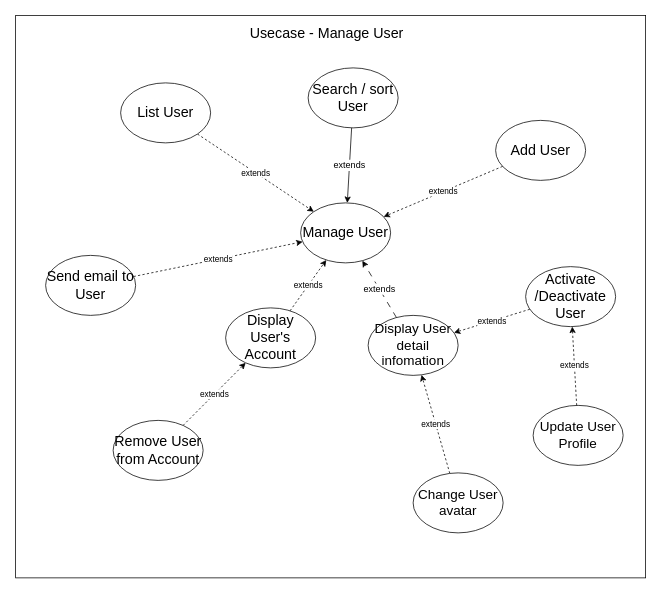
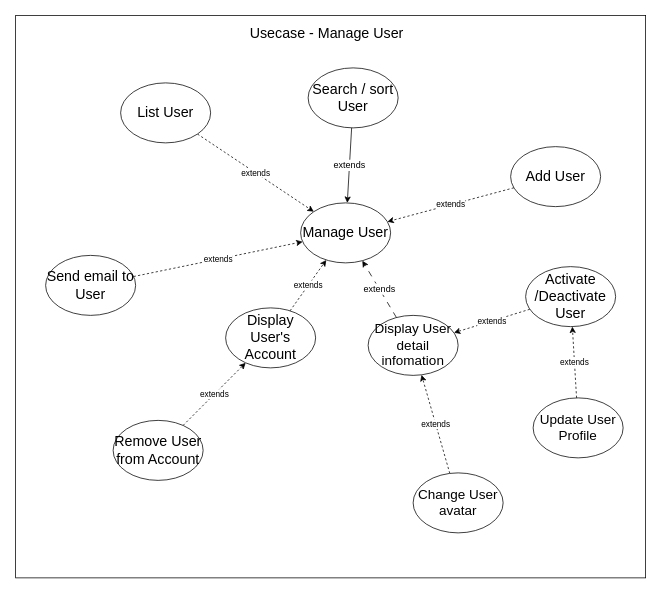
- <mxCell id="12" value="Add User" style="ellipse;whiteSpace=wrap;html=1;fontFamily=Helvetica;fontSize=19;" vertex="1" parent="1"><mxGeometry x="660" y="160" width="120" height="80" as="geometry" /></mxCell>
+ <mxCell id="12" value="Add User" style="ellipse;whiteSpace=wrap;html=1;fontFamily=Helvetica;fontSize=19;" vertex="1" parent="1"><mxGeometry x="680" y="195" width="120" height="80" as="geometry" /></mxCell>
- <mxCell id="18" value="Update User Profile" style="ellipse;whiteSpace=wrap;html=1;fontFamily=Helvetica;fontSize=18;" vertex="1" parent="1"><mxGeometry x="710" y="540" width="120" height="80" as="geometry" /></mxCell>
+ <mxCell id="18" value="Update User Profile" style="ellipse;whiteSpace=wrap;html=1;fontFamily=Helvetica;fontSize=18;" vertex="1" parent="1"><mxGeometry x="710" y="530" width="120" height="80" as="geometry" /></mxCell>
